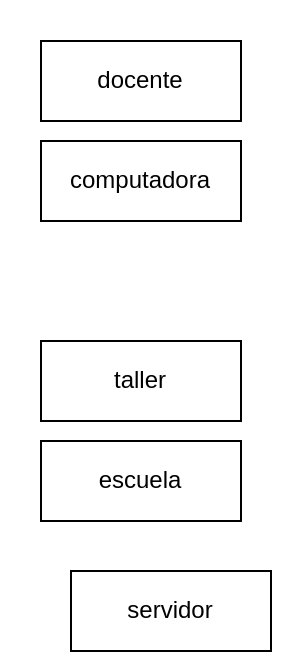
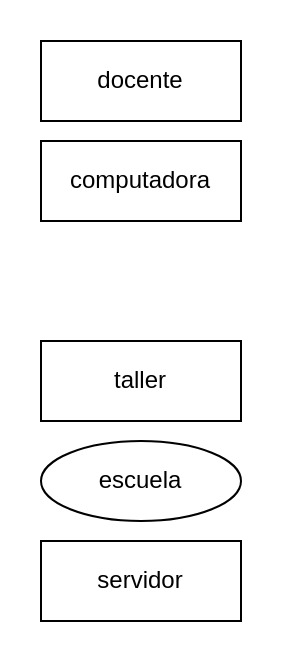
- <mxCell id="5" value="escuela" style="whiteSpace=wrap;html=1;align=center;" vertex="1" parent="1"><mxGeometry x="20" y="220" width="100" height="40" as="geometry" /></mxCell>
+ <mxCell id="5" value="escuela" style="ellipse;whiteSpace=wrap;html=1;align=center;" vertex="1" parent="1"><mxGeometry x="20" y="220" width="100" height="40" as="geometry" /></mxCell>
- <mxCell id="6" value="servidor" style="whiteSpace=wrap;html=1;align=center;" vertex="1" parent="1"><mxGeometry x="35" y="285" width="100" height="40" as="geometry" /></mxCell>
+ <mxCell id="6" value="servidor" style="whiteSpace=wrap;html=1;align=center;" vertex="1" parent="1"><mxGeometry x="20" y="270" width="100" height="40" as="geometry" /></mxCell>
